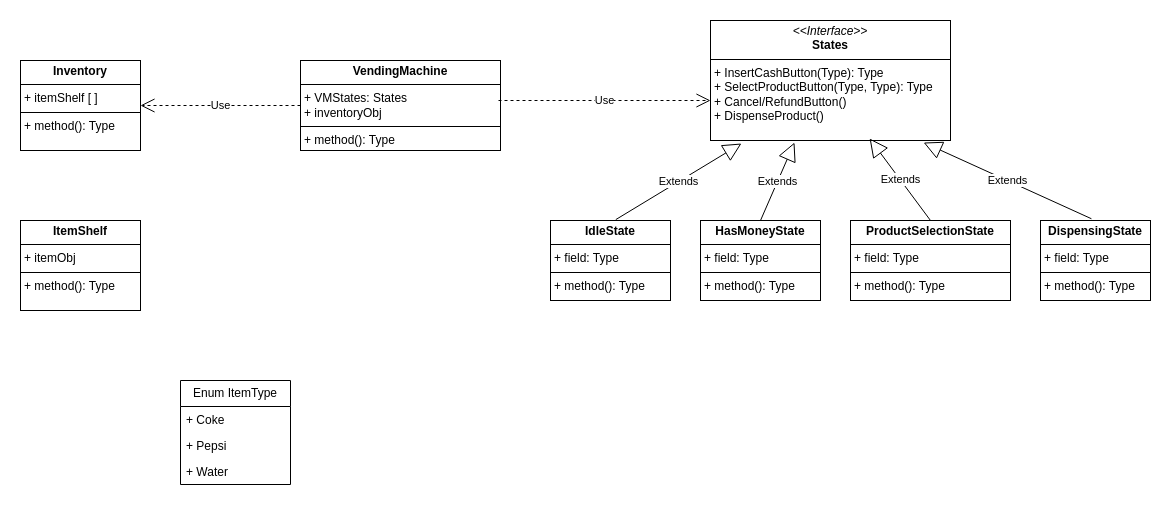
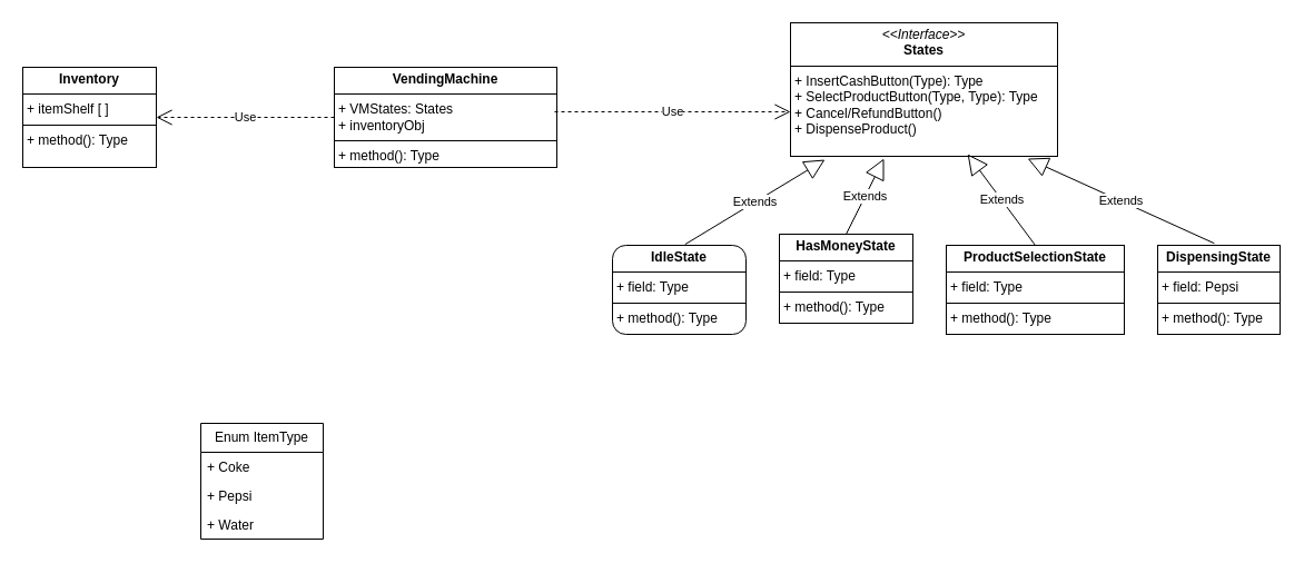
- <mxCell id="7" value="&lt;p style=&quot;margin:0px;margin-top:4px;text-align:center;&quot;&gt;&lt;b&gt;DispensingState&lt;/b&gt;&lt;/p&gt;&lt;hr size=&quot;1&quot; style=&quot;border-style:solid;&quot;&gt;&lt;p style=&quot;margin:0px;margin-left:4px;&quot;&gt;+ field: Type&lt;/p&gt;&lt;hr size=&quot;1&quot; style=&quot;border-style:solid;&quot;&gt;&lt;p style=&quot;margin:0px;margin-left:4px;&quot;&gt;+ method(): Type&lt;/p&gt;" style="verticalAlign=top;align=left;overflow=fill;html=1;whiteSpace=wrap;" vertex="1" parent="2"><mxGeometry x="490" y="200" width="110" height="80" as="geometry" /></mxCell>
+ <mxCell id="7" value="&lt;p style=&quot;margin:0px;margin-top:4px;text-align:center;&quot;&gt;&lt;b&gt;DispensingState&lt;/b&gt;&lt;/p&gt;&lt;hr size=&quot;1&quot; style=&quot;border-style:solid;&quot;&gt;&lt;p style=&quot;margin:0px;margin-left:4px;&quot;&gt;+ field: Pepsi&lt;/p&gt;&lt;hr size=&quot;1&quot; style=&quot;border-style:solid;&quot;&gt;&lt;p style=&quot;margin:0px;margin-left:4px;&quot;&gt;+ method(): Type&lt;/p&gt;" style="verticalAlign=top;align=left;overflow=fill;html=1;whiteSpace=wrap;" vertex="1" parent="2"><mxGeometry x="490" y="200" width="110" height="80" as="geometry" /></mxCell>
- <mxCell id="4" value="&lt;p style=&quot;margin:0px;margin-top:4px;text-align:center;&quot;&gt;&lt;b&gt;IdleState&lt;/b&gt;&lt;/p&gt;&lt;hr size=&quot;1&quot; style=&quot;border-style:solid;&quot;&gt;&lt;p style=&quot;margin:0px;margin-left:4px;&quot;&gt;+ field: Type&lt;/p&gt;&lt;hr size=&quot;1&quot; style=&quot;border-style:solid;&quot;&gt;&lt;p style=&quot;margin:0px;margin-left:4px;&quot;&gt;+ method(): Type&lt;/p&gt;" style="verticalAlign=top;align=left;overflow=fill;html=1;whiteSpace=wrap;" vertex="1" parent="2"><mxGeometry y="200" width="120" height="80" as="geometry" /></mxCell>
+ <mxCell id="4" value="&lt;p style=&quot;margin:0px;margin-top:4px;text-align:center;&quot;&gt;&lt;b&gt;IdleState&lt;/b&gt;&lt;/p&gt;&lt;hr size=&quot;1&quot; style=&quot;border-style:solid;&quot;&gt;&lt;p style=&quot;margin:0px;margin-left:4px;&quot;&gt;+ field: Type&lt;/p&gt;&lt;hr size=&quot;1&quot; style=&quot;border-style:solid;&quot;&gt;&lt;p style=&quot;margin:0px;margin-left:4px;&quot;&gt;+ method(): Type&lt;/p&gt;" style="verticalAlign=top;align=left;overflow=fill;html=1;whiteSpace=wrap;rounded=1;" vertex="1" parent="2"><mxGeometry y="200" width="120" height="80" as="geometry" /></mxCell>
- <mxCell id="5" value="&lt;p style=&quot;margin:0px;margin-top:4px;text-align:center;&quot;&gt;&lt;b&gt;HasMoneyState&lt;/b&gt;&lt;/p&gt;&lt;hr size=&quot;1&quot; style=&quot;border-style:solid;&quot;&gt;&lt;p style=&quot;margin:0px;margin-left:4px;&quot;&gt;+ field: Type&lt;/p&gt;&lt;hr size=&quot;1&quot; style=&quot;border-style:solid;&quot;&gt;&lt;p style=&quot;margin:0px;margin-left:4px;&quot;&gt;+ method(): Type&lt;/p&gt;" style="verticalAlign=top;align=left;overflow=fill;html=1;whiteSpace=wrap;" vertex="1" parent="2"><mxGeometry x="150" y="200" width="120" height="80" as="geometry" /></mxCell>
+ <mxCell id="5" value="&lt;p style=&quot;margin:0px;margin-top:4px;text-align:center;&quot;&gt;&lt;b&gt;HasMoneyState&lt;/b&gt;&lt;/p&gt;&lt;hr size=&quot;1&quot; style=&quot;border-style:solid;&quot;&gt;&lt;p style=&quot;margin:0px;margin-left:4px;&quot;&gt;+ field: Type&lt;/p&gt;&lt;hr size=&quot;1&quot; style=&quot;border-style:solid;&quot;&gt;&lt;p style=&quot;margin:0px;margin-left:4px;&quot;&gt;+ method(): Type&lt;/p&gt;" style="verticalAlign=top;align=left;overflow=fill;html=1;whiteSpace=wrap;" vertex="1" parent="2"><mxGeometry x="150" y="190" width="120" height="80" as="geometry" /></mxCell>
- <mxCell id="16" value="&lt;p style=&quot;margin:0px;margin-top:4px;text-align:center;&quot;&gt;&lt;b&gt;ItemShelf&lt;/b&gt;&lt;/p&gt;&lt;hr size=&quot;1&quot; style=&quot;border-style:solid;&quot;&gt;&lt;p style=&quot;margin:0px;margin-left:4px;&quot;&gt;+ itemObj&lt;/p&gt;&lt;hr size=&quot;1&quot; style=&quot;border-style:solid;&quot;&gt;&lt;p style=&quot;margin:0px;margin-left:4px;&quot;&gt;+ method(): Type&lt;/p&gt;" style="verticalAlign=top;align=left;overflow=fill;html=1;whiteSpace=wrap;" vertex="1" parent="1"><mxGeometry x="20" y="220" width="120" height="90" as="geometry" /></mxCell>
